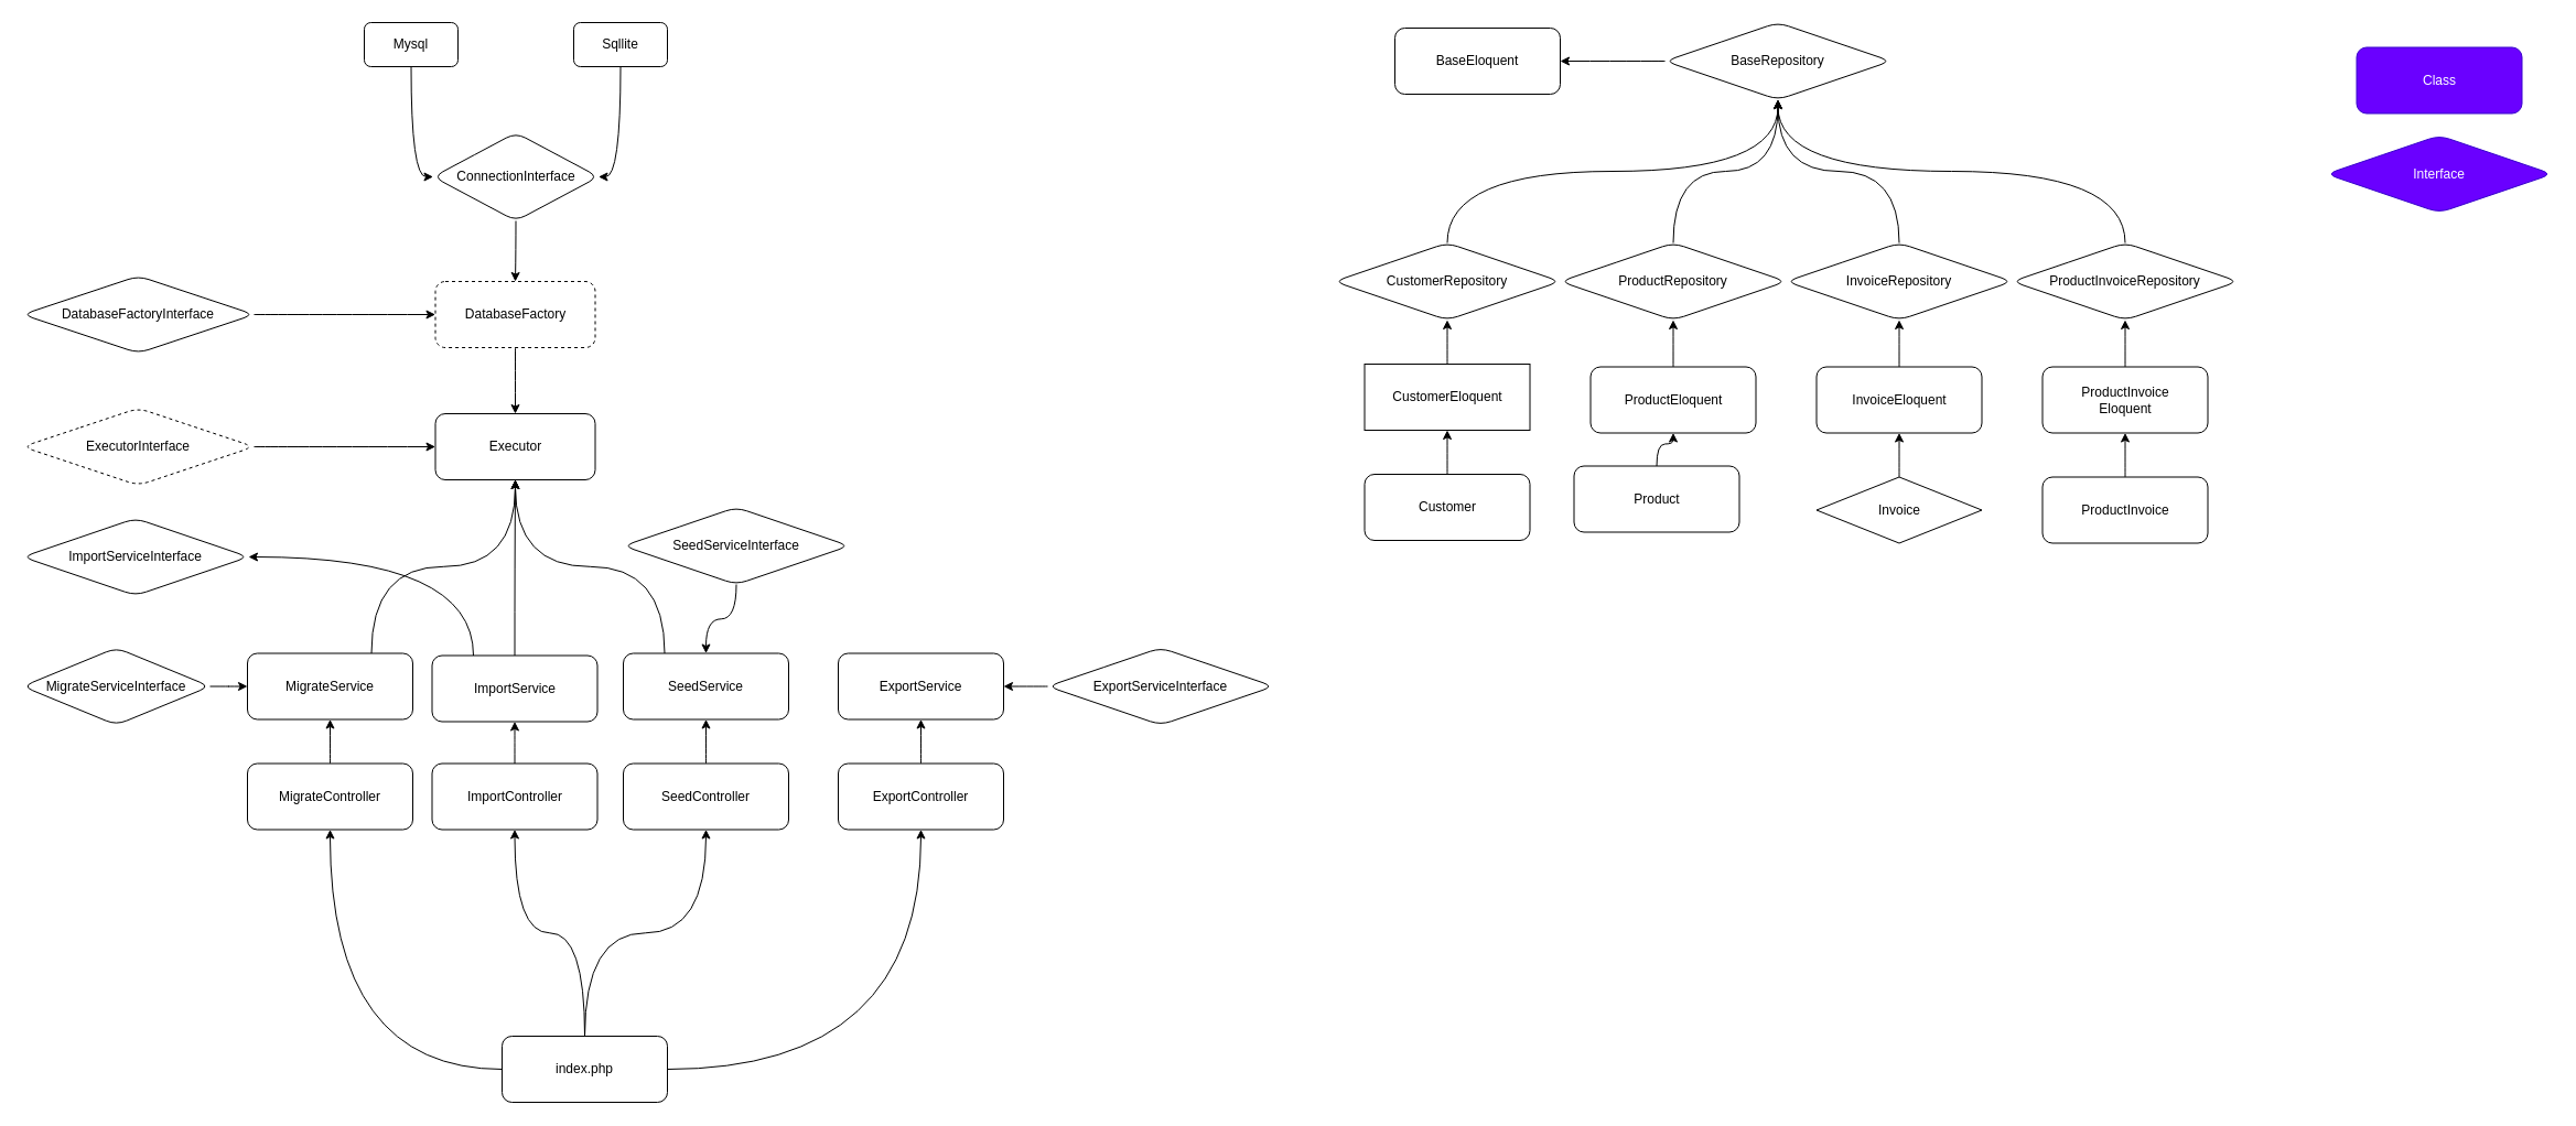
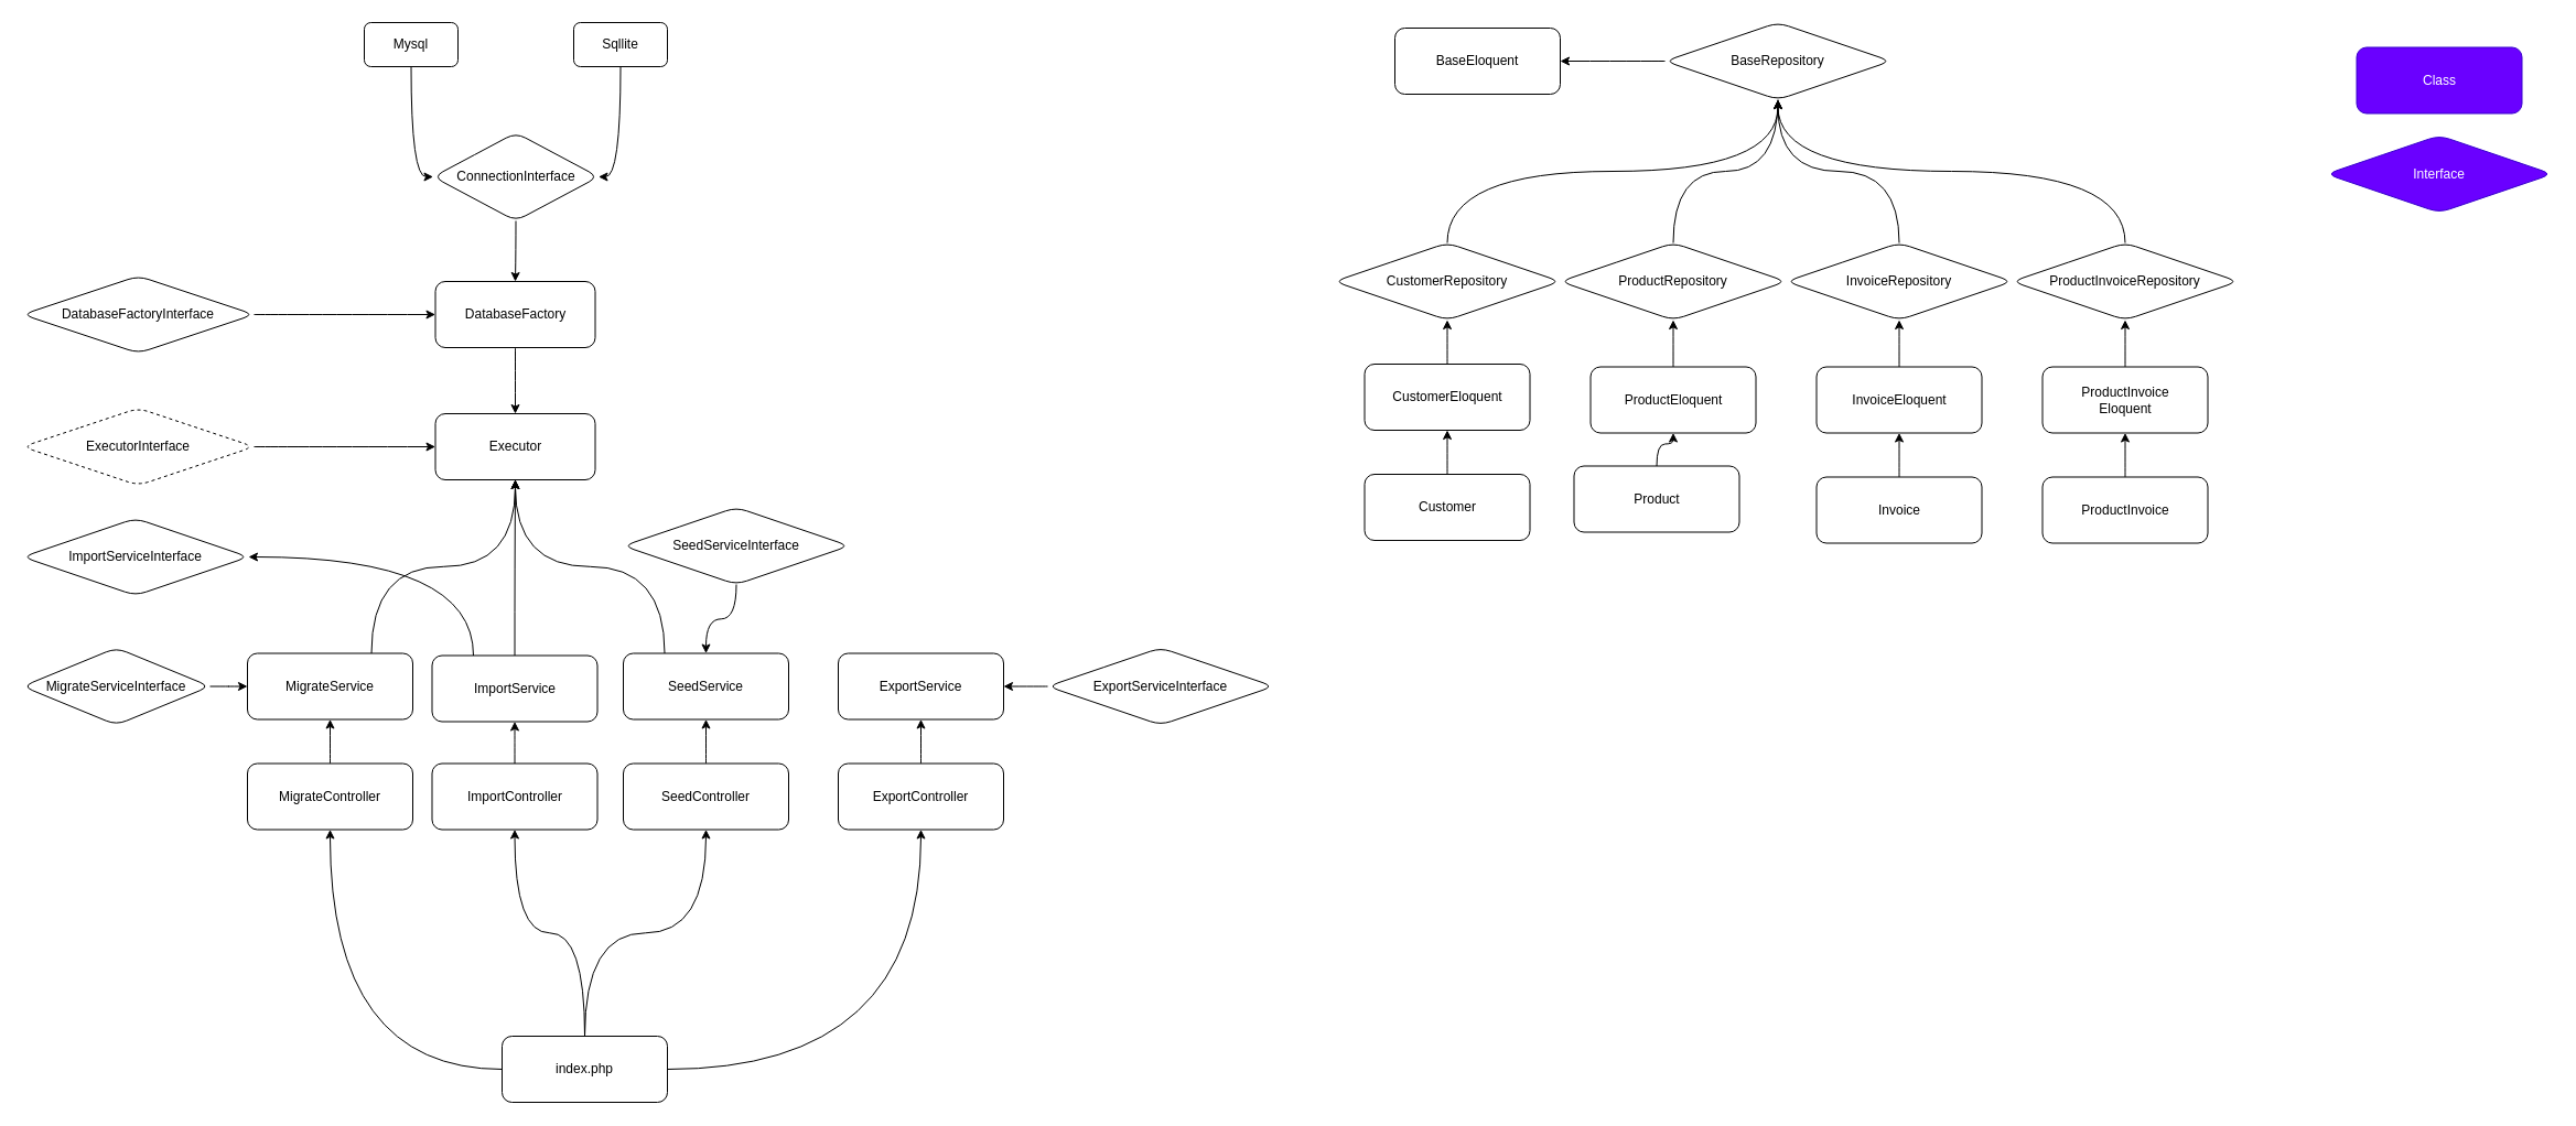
- <mxCell id="38" style="edgeStyle=orthogonalEdgeStyle;curved=1;rounded=0;orthogonalLoop=1;jettySize=auto;html=1;entryX=0.5;entryY=1;entryDx=0;entryDy=0;" edge="1" parent="1" source="39" target="35"><mxGeometry relative="1" as="geometry" /></mxCell>
+ <mxCell id="38" style="edgeStyle=orthogonalEdgeStyle;curved=1;rounded=0;orthogonalLoop=1;jettySize=auto;html=1;entryX=0.5;entryY=1;entryDx=0;entryDy=0;endArrow=none;" edge="1" parent="1" source="39" target="35"><mxGeometry relative="1" as="geometry" /></mxCell>
- <mxCell id="12" value="DatabaseFactory" style="whiteSpace=wrap;html=1;rounded=1;dashed=1;" parent="1" vertex="1"><mxGeometry x="394.5" y="255" width="145" height="60" as="geometry" /></mxCell>
+ <mxCell id="12" value="DatabaseFactory" style="whiteSpace=wrap;html=1;rounded=1;" parent="1" vertex="1"><mxGeometry x="394.5" y="255" width="145" height="60" as="geometry" /></mxCell>
- <mxCell id="43" value="CustomerEloquent" style="whiteSpace=wrap;html=1;rounded=0;" vertex="1" parent="1"><mxGeometry x="1237.5" y="330" width="150" height="60" as="geometry" /></mxCell>
+ <mxCell id="43" value="CustomerEloquent" style="whiteSpace=wrap;html=1;rounded=1;" vertex="1" parent="1"><mxGeometry x="1237.5" y="330" width="150" height="60" as="geometry" /></mxCell>
- <mxCell id="53" value="Invoice" style="rhombus;whiteSpace=wrap;html=1;" vertex="1" parent="1"><mxGeometry x="1647.5" y="432.5" width="150" height="60" as="geometry" /></mxCell>
+ <mxCell id="53" value="Invoice" style="whiteSpace=wrap;html=1;rounded=1;" vertex="1" parent="1"><mxGeometry x="1647.5" y="432.5" width="150" height="60" as="geometry" /></mxCell>
